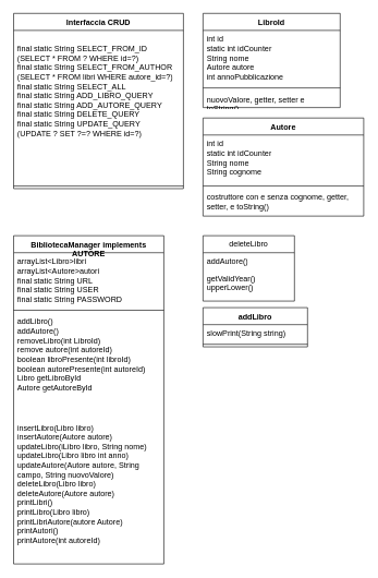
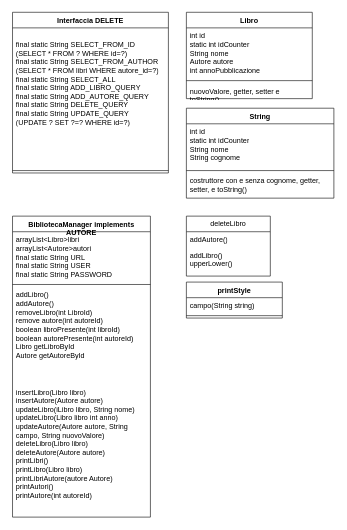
- <mxCell id="10" value="Interfaccia CRUD" style="swimlane;fontStyle=1;align=center;verticalAlign=top;childLayout=stackLayout;horizontal=1;startSize=26;horizontalStack=0;resizeParent=1;resizeParentMax=0;resizeLast=0;collapsible=1;marginBottom=0;whiteSpace=wrap;html=1;" vertex="1" parent="1"><mxGeometry x="20" y="20" width="260" height="268" as="geometry" /></mxCell>
+ <mxCell id="10" value="Interfaccia DELETE" style="swimlane;fontStyle=1;align=center;verticalAlign=top;childLayout=stackLayout;horizontal=1;startSize=26;horizontalStack=0;resizeParent=1;resizeParentMax=0;resizeLast=0;collapsible=1;marginBottom=0;whiteSpace=wrap;html=1;" vertex="1" parent="1"><mxGeometry x="20" y="20" width="260" height="268" as="geometry" /></mxCell>
- <mxCell id="2" value="LibroId" style="swimlane;fontStyle=1;align=center;verticalAlign=top;childLayout=stackLayout;horizontal=1;startSize=26;horizontalStack=0;resizeParent=1;resizeParentMax=0;resizeLast=0;collapsible=1;marginBottom=0;whiteSpace=wrap;html=1;" vertex="1" parent="1"><mxGeometry x="310" y="20" width="210" height="144" as="geometry" /></mxCell>
+ <mxCell id="2" value="Libro" style="swimlane;fontStyle=1;align=center;verticalAlign=top;childLayout=stackLayout;horizontal=1;startSize=26;horizontalStack=0;resizeParent=1;resizeParentMax=0;resizeLast=0;collapsible=1;marginBottom=0;whiteSpace=wrap;html=1;" vertex="1" parent="1"><mxGeometry x="310" y="20" width="210" height="144" as="geometry" /></mxCell>
- <mxCell id="6" value="Autore" style="swimlane;fontStyle=1;align=center;verticalAlign=top;childLayout=stackLayout;horizontal=1;startSize=26;horizontalStack=0;resizeParent=1;resizeParentMax=0;resizeLast=0;collapsible=1;marginBottom=0;whiteSpace=wrap;html=1;" vertex="1" parent="1"><mxGeometry x="310" y="180" width="246" height="150" as="geometry" /></mxCell>
+ <mxCell id="6" value="String" style="swimlane;fontStyle=1;align=center;verticalAlign=top;childLayout=stackLayout;horizontal=1;startSize=26;horizontalStack=0;resizeParent=1;resizeParentMax=0;resizeLast=0;collapsible=1;marginBottom=0;whiteSpace=wrap;html=1;" vertex="1" parent="1"><mxGeometry x="310" y="180" width="246" height="150" as="geometry" /></mxCell>
- <mxCell id="15" value="getValidYear()&lt;div&gt;upperLower()&lt;/div&gt;" style="text;strokeColor=none;fillColor=none;align=left;verticalAlign=top;spacingLeft=4;spacingRight=4;overflow=hidden;rotatable=0;points=[[0,0.5],[1,0.5]];portConstraint=eastwest;whiteSpace=wrap;html=1;" vertex="1" parent="13"><mxGeometry y="52" width="140" height="48" as="geometry" /></mxCell>
+ <mxCell id="15" value="addLibro()&lt;div&gt;upperLower()&lt;/div&gt;" style="text;strokeColor=none;fillColor=none;align=left;verticalAlign=top;spacingLeft=4;spacingRight=4;overflow=hidden;rotatable=0;points=[[0,0.5],[1,0.5]];portConstraint=eastwest;whiteSpace=wrap;html=1;" vertex="1" parent="13"><mxGeometry y="52" width="140" height="48" as="geometry" /></mxCell>
- <mxCell id="16" value="addLibro" style="swimlane;fontStyle=1;align=center;verticalAlign=top;childLayout=stackLayout;horizontal=1;startSize=26;horizontalStack=0;resizeParent=1;resizeParentMax=0;resizeLast=0;collapsible=1;marginBottom=0;whiteSpace=wrap;html=1;" vertex="1" parent="1"><mxGeometry x="310" y="470" width="160" height="60" as="geometry" /></mxCell>
+ <mxCell id="16" value="printStyle" style="swimlane;fontStyle=1;align=center;verticalAlign=top;childLayout=stackLayout;horizontal=1;startSize=26;horizontalStack=0;resizeParent=1;resizeParentMax=0;resizeLast=0;collapsible=1;marginBottom=0;whiteSpace=wrap;html=1;" vertex="1" parent="1"><mxGeometry x="310" y="470" width="160" height="60" as="geometry" /></mxCell>
- <mxCell id="17" value="slowPrint(String string)" style="text;strokeColor=none;fillColor=none;align=left;verticalAlign=top;spacingLeft=4;spacingRight=4;overflow=hidden;rotatable=0;points=[[0,0.5],[1,0.5]];portConstraint=eastwest;whiteSpace=wrap;html=1;" vertex="1" parent="16"><mxGeometry y="26" width="160" height="26" as="geometry" /></mxCell>
+ <mxCell id="17" value="campo(String string)" style="text;strokeColor=none;fillColor=none;align=left;verticalAlign=top;spacingLeft=4;spacingRight=4;overflow=hidden;rotatable=0;points=[[0,0.5],[1,0.5]];portConstraint=eastwest;whiteSpace=wrap;html=1;" vertex="1" parent="16"><mxGeometry y="26" width="160" height="26" as="geometry" /></mxCell>
